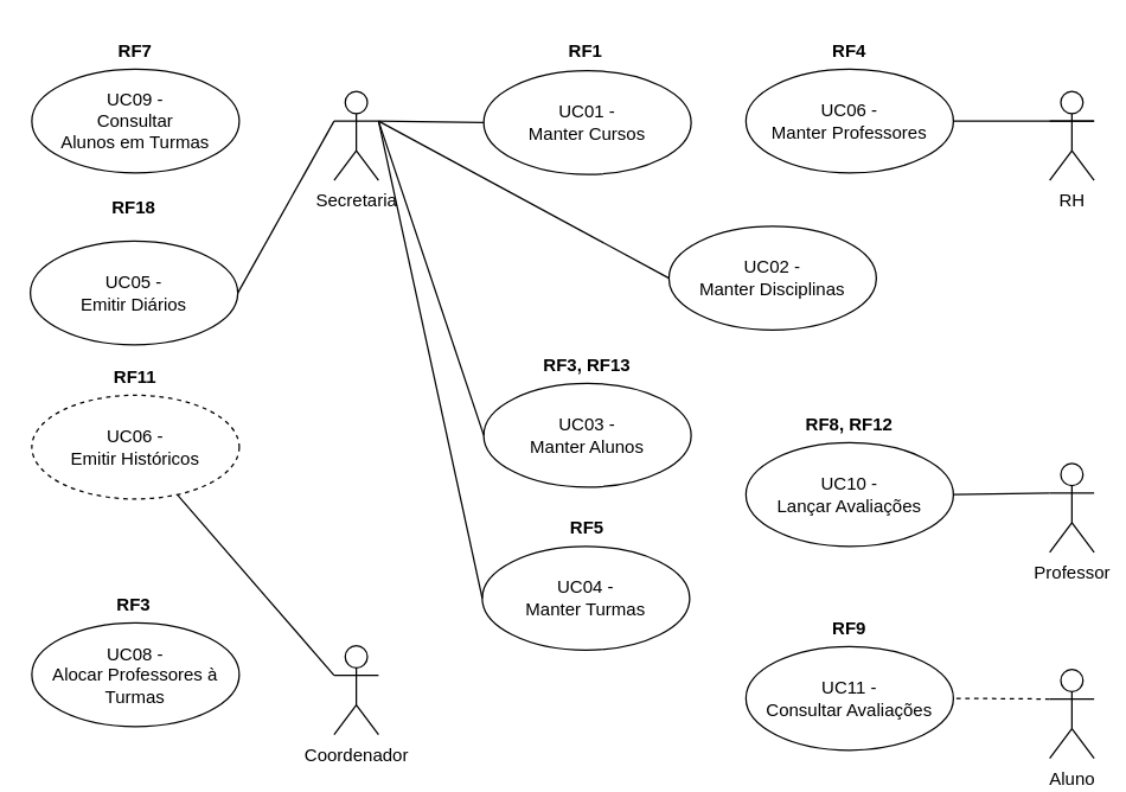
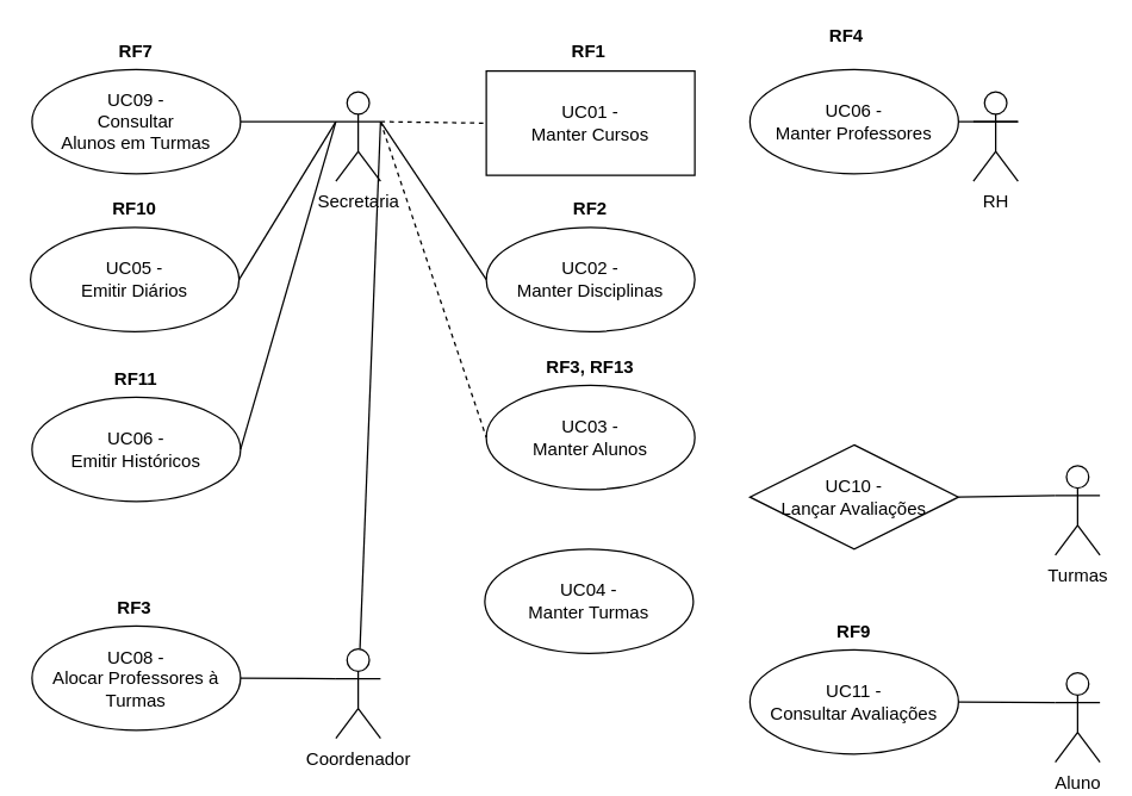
- <mxCell id="18" value="RF4" style="text;align=center;fontStyle=1;verticalAlign=middle;spacingLeft=3;spacingRight=3;strokeColor=none;rotatable=0;points=[[0,0.5],[1,0.5]];portConstraint=eastwest;" vertex="1" parent="1"><mxGeometry x="533" y="20" width="80" height="26" as="geometry" /></mxCell>
+ <mxCell id="18" value="RF4" style="text;align=center;fontStyle=1;verticalAlign=middle;spacingLeft=3;spacingRight=3;strokeColor=none;rotatable=0;points=[[0,0.5],[1,0.5]];portConstraint=eastwest;" vertex="1" parent="1"><mxGeometry x="528" y="10" width="80" height="26" as="geometry" /></mxCell>
+ <mxCell id="31" value="" style="endArrow=none;html=1;rounded=0;exitX=0;exitY=0.333;exitDx=0;exitDy=0;exitPerimeter=0;entryX=1;entryY=0.5;entryDx=0;entryDy=0;" edge="1" target="30" parent="1" source="2"><mxGeometry width="50" height="50" relative="1" as="geometry"><mxPoint x="231" y="188" as="sourcePoint" /><mxPoint x="591" y="232" as="targetPoint" /></mxGeometry></mxCell>
- <mxCell id="6" value="" style="endArrow=none;html=1;rounded=0;exitX=1;exitY=0.333;exitDx=0;exitDy=0;exitPerimeter=0;entryX=0;entryY=0.5;entryDx=0;entryDy=0;" edge="1" parent="1" source="2" target="3"><mxGeometry width="50" height="50" relative="1" as="geometry"><mxPoint x="91" y="282" as="sourcePoint" /><mxPoint x="141" y="232" as="targetPoint" /></mxGeometry></mxCell>
+ <mxCell id="6" value="" style="endArrow=none;html=1;rounded=0;exitX=1;exitY=0.333;exitDx=0;exitDy=0;exitPerimeter=0;entryX=0;entryY=0.5;entryDx=0;entryDy=0;dashed=1;" edge="1" parent="1" source="2" target="3"><mxGeometry width="50" height="50" relative="1" as="geometry"><mxPoint x="91" y="282" as="sourcePoint" /><mxPoint x="141" y="232" as="targetPoint" /></mxGeometry></mxCell>
- <mxCell id="3" value="&lt;div&gt;UC01 - &lt;br&gt;Manter Cursos&lt;/div&gt;" style="ellipse;whiteSpace=wrap;html=1;" vertex="1" parent="1"><mxGeometry x="326" y="47" width="140" height="70" as="geometry" /></mxCell>
+ <mxCell id="3" value="&lt;div&gt;UC01 - &lt;br&gt;Manter Cursos&lt;/div&gt;" style="whiteSpace=wrap;html=1;rounded=0;" vertex="1" parent="1"><mxGeometry x="326" y="47" width="140" height="70" as="geometry" /></mxCell>
- <mxCell id="16" value="RH" style="shape=umlActor;verticalLabelPosition=bottom;verticalAlign=top;html=1;outlineConnect=0;" vertex="1" parent="1"><mxGeometry x="708" y="61" width="30" height="60" as="geometry" /></mxCell>
+ <mxCell id="16" value="RH" style="shape=umlActor;verticalLabelPosition=bottom;verticalAlign=top;html=1;outlineConnect=0;" vertex="1" parent="1"><mxGeometry x="653" y="61" width="30" height="60" as="geometry" /></mxCell>
+ <mxCell id="7" value="RF2" style="text;align=center;fontStyle=1;verticalAlign=middle;spacingLeft=3;spacingRight=3;strokeColor=none;rotatable=0;points=[[0,0.5],[1,0.5]];portConstraint=eastwest;" vertex="1" parent="1"><mxGeometry x="356" y="126" width="80" height="26" as="geometry" /></mxCell>
- <mxCell id="13" value="RF18" style="text;align=center;fontStyle=1;verticalAlign=middle;spacingLeft=3;spacingRight=3;strokeColor=none;rotatable=0;points=[[0,0.5],[1,0.5]];portConstraint=eastwest;" vertex="1" parent="1"><mxGeometry x="50" y="126" width="80" height="26" as="geometry" /></mxCell>
+ <mxCell id="13" value="RF10" style="text;align=center;fontStyle=1;verticalAlign=middle;spacingLeft=3;spacingRight=3;strokeColor=none;rotatable=0;points=[[0,0.5],[1,0.5]];portConstraint=eastwest;" vertex="1" parent="1"><mxGeometry x="50" y="126" width="80" height="26" as="geometry" /></mxCell>
- <mxCell id="5" value="&lt;div style=&quot;background-color: transparent&quot;&gt;UC02 - &lt;br&gt;Manter Disciplinas&lt;/div&gt;" style="ellipse;whiteSpace=wrap;html=1;" vertex="1" parent="1"><mxGeometry x="451" y="152" width="140" height="70" as="geometry" /></mxCell>
+ <mxCell id="5" value="&lt;div style=&quot;background-color: transparent&quot;&gt;UC02 - &lt;br&gt;Manter Disciplinas&lt;/div&gt;" style="ellipse;whiteSpace=wrap;html=1;" vertex="1" parent="1"><mxGeometry x="326" y="152" width="140" height="70" as="geometry" /></mxCell>
+ <mxCell id="25" value="" style="endArrow=none;html=1;rounded=0;entryX=1;entryY=0.5;entryDx=0;entryDy=0;exitX=0;exitY=0.333;exitDx=0;exitDy=0;exitPerimeter=0;" edge="1" parent="1" source="2" target="14"><mxGeometry width="50" height="50" relative="1" as="geometry"><mxPoint x="151" y="321" as="sourcePoint" /><mxPoint x="201" y="271" as="targetPoint" /></mxGeometry></mxCell>
- <mxCell id="21" value="" style="endArrow=none;html=1;rounded=0;exitX=1;exitY=0.333;exitDx=0;exitDy=0;exitPerimeter=0;entryX=0;entryY=0.5;entryDx=0;entryDy=0;" edge="1" parent="1" source="2" target="8"><mxGeometry width="50" height="50" relative="1" as="geometry"><mxPoint x="381" y="321" as="sourcePoint" /><mxPoint x="431" y="271" as="targetPoint" /></mxGeometry></mxCell>
+ <mxCell id="21" value="" style="endArrow=none;html=1;rounded=0;exitX=1;exitY=0.333;exitDx=0;exitDy=0;exitPerimeter=0;entryX=0;entryY=0.5;entryDx=0;entryDy=0;dashed=1;" edge="1" parent="1" source="2" target="8"><mxGeometry width="50" height="50" relative="1" as="geometry"><mxPoint x="381" y="321" as="sourcePoint" /><mxPoint x="431" y="271" as="targetPoint" /></mxGeometry></mxCell>
- <mxCell id="12" value="&lt;div&gt;UC05 -&lt;/div&gt;&lt;div&gt;Emitir Diários&lt;br&gt;&lt;/div&gt;" style="ellipse;whiteSpace=wrap;html=1;" vertex="1" parent="1"><mxGeometry x="20" y="162" width="140" height="70" as="geometry" /></mxCell>
+ <mxCell id="12" value="&lt;div&gt;UC05 -&lt;/div&gt;&lt;div&gt;Emitir Diários&lt;br&gt;&lt;/div&gt;" style="ellipse;whiteSpace=wrap;html=1;" vertex="1" parent="1"><mxGeometry y="152" width="140" height="70" as="geometry" x="20" /></mxCell>
- <mxCell id="23" value="" style="endArrow=none;html=1;rounded=0;entryX=0;entryY=0.5;entryDx=0;entryDy=0;exitX=1;exitY=0.333;exitDx=0;exitDy=0;exitPerimeter=0;" edge="1" parent="1" source="2" target="10"><mxGeometry width="50" height="50" relative="1" as="geometry"><mxPoint x="71" y="231" as="sourcePoint" /><mxPoint x="181" y="251" as="targetPoint" /></mxGeometry></mxCell>
+ <mxCell id="23" value="" style="endArrow=none;html=1;rounded=0;exitX=1;exitY=0.333;exitDx=0;exitDy=0;exitPerimeter=0;" edge="1" parent="1" source="2" target="20"><mxGeometry width="50" height="50" relative="1" as="geometry"><mxPoint x="71" y="231" as="sourcePoint" /><mxPoint x="181" y="251" as="targetPoint" /></mxGeometry></mxCell>
- <mxCell id="37" value="RF8, RF12" style="text;align=center;fontStyle=1;verticalAlign=middle;spacingLeft=3;spacingRight=3;strokeColor=none;rotatable=0;points=[[0,0.5],[1,0.5]];portConstraint=eastwest;" vertex="1" parent="1"><mxGeometry x="533" y="272" width="80" height="26" as="geometry" /></mxCell>
- <mxCell id="14" value="&lt;div style=&quot;background-color: transparent&quot;&gt;UC06 -&lt;br&gt;Emitir Históricos&lt;br&gt;&lt;/div&gt;" style="ellipse;whiteSpace=wrap;html=1;dashed=1;" vertex="1" parent="1"><mxGeometry x="21" y="266" width="140" height="70" as="geometry" /></mxCell>
+ <mxCell id="14" value="&lt;div style=&quot;background-color: transparent&quot;&gt;UC06 -&lt;br&gt;Emitir Históricos&lt;br&gt;&lt;/div&gt;" style="ellipse;whiteSpace=wrap;html=1;" vertex="1" parent="1"><mxGeometry x="21" y="266" width="140" height="70" as="geometry" /></mxCell>
- <mxCell id="39" value="&lt;div style=&quot;background-color: transparent&quot;&gt;UC10 -&lt;/div&gt;&lt;div style=&quot;background-color: transparent&quot;&gt;Lançar Avaliações&lt;br&gt;&lt;/div&gt;" style="ellipse;whiteSpace=wrap;html=1;" vertex="1" parent="1"><mxGeometry x="503" y="298" width="140" height="70" as="geometry" /></mxCell>
+ <mxCell id="39" value="&lt;div style=&quot;background-color: transparent&quot;&gt;UC10 -&lt;/div&gt;&lt;div style=&quot;background-color: transparent&quot;&gt;Lançar Avaliações&lt;br&gt;&lt;/div&gt;" style="rhombus;whiteSpace=wrap;html=1;" vertex="1" parent="1"><mxGeometry x="503" y="298" width="140" height="70" as="geometry" /></mxCell>
- <mxCell id="11" value="RF5" style="text;align=center;fontStyle=1;verticalAlign=middle;spacingLeft=3;spacingRight=3;strokeColor=none;rotatable=0;points=[[0,0.5],[1,0.5]];portConstraint=eastwest;" vertex="1" parent="1"><mxGeometry x="356" y="342" width="80" height="26" as="geometry" /></mxCell>
- <mxCell id="36" value="Professor" style="shape=umlActor;verticalLabelPosition=bottom;verticalAlign=top;html=1;outlineConnect=0;" vertex="1" parent="1"><mxGeometry x="708" y="312" width="30" height="60" as="geometry" /></mxCell>
+ <mxCell id="36" value="Turmas" style="shape=umlActor;verticalLabelPosition=bottom;verticalAlign=top;html=1;outlineConnect=0;" vertex="1" parent="1"><mxGeometry x="708" y="312" width="30" height="60" as="geometry" /></mxCell>
- <mxCell id="28" value="" style="endArrow=none;html=1;rounded=0;exitX=0;exitY=0.333;exitDx=0;exitDy=0;exitPerimeter=0;" edge="1" parent="1" target="14" source="20"><mxGeometry width="50" height="50" relative="1" as="geometry"><mxPoint x="-59" y="552" as="sourcePoint" /><mxPoint x="301" y="596" as="targetPoint" /></mxGeometry></mxCell>
+ <mxCell id="28" value="" style="endArrow=none;html=1;rounded=0;exitX=0;exitY=0.333;exitDx=0;exitDy=0;exitPerimeter=0;entryX=1;entryY=0.5;entryDx=0;entryDy=0;" edge="1" parent="1" target="26" source="20"><mxGeometry width="50" height="50" relative="1" as="geometry"><mxPoint x="-59" y="552" as="sourcePoint" /><mxPoint x="301" y="596" as="targetPoint" /></mxGeometry></mxCell>
- <mxCell id="34" value="" style="endArrow=none;html=1;rounded=0;exitX=0;exitY=0.333;exitDx=0;exitDy=0;exitPerimeter=0;entryX=1;entryY=0.5;entryDx=0;entryDy=0;dashed=1;" edge="1" target="35" parent="1" source="32"><mxGeometry width="50" height="50" relative="1" as="geometry"><mxPoint x="533" y="369" as="sourcePoint" /><mxPoint x="603" y="397" as="targetPoint" /></mxGeometry></mxCell>
+ <mxCell id="34" value="" style="endArrow=none;html=1;rounded=0;exitX=0;exitY=0.333;exitDx=0;exitDy=0;exitPerimeter=0;entryX=1;entryY=0.5;entryDx=0;entryDy=0;" edge="1" target="35" parent="1" source="32"><mxGeometry width="50" height="50" relative="1" as="geometry"><mxPoint x="533" y="369" as="sourcePoint" /><mxPoint x="603" y="397" as="targetPoint" /></mxGeometry></mxCell>
